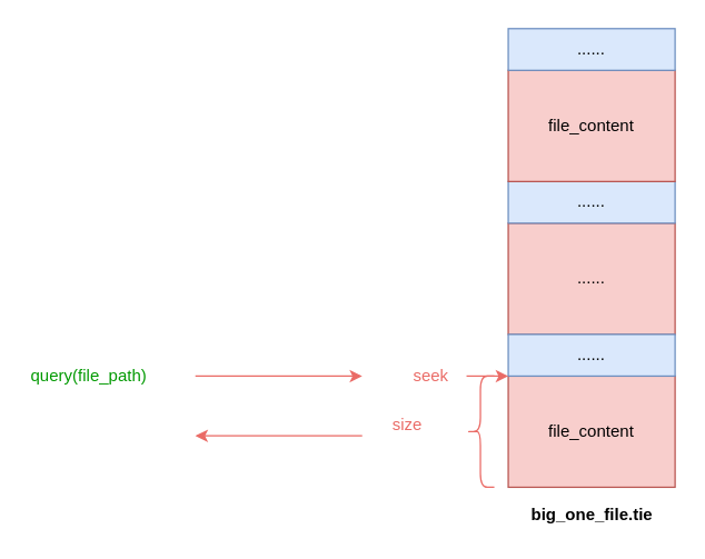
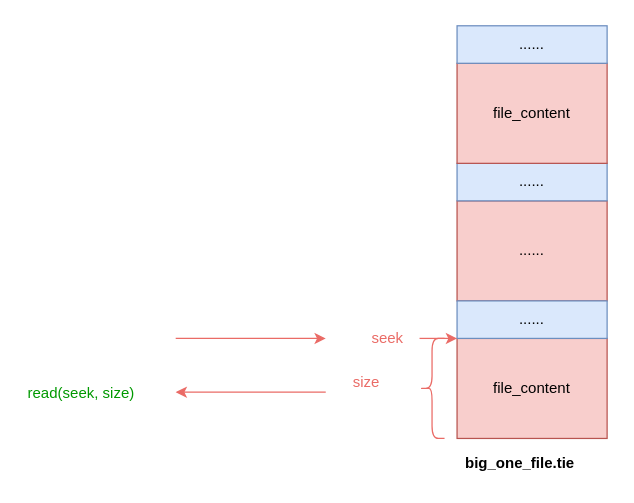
- <mxCell id="14" value="query(file_path)" style="text;html=1;align=left;verticalAlign=middle;resizable=0;points=[];autosize=1;strokeColor=none;fillColor=none;fontSize=12;fontColor=#009900;" parent="1" vertex="1"><mxGeometry x="20" y="260" width="100" height="20" as="geometry" /></mxCell>
+ <mxCell id="16" value="read(seek, size)" style="text;html=1;align=left;verticalAlign=middle;resizable=0;points=[];autosize=1;strokeColor=none;fillColor=none;fontSize=12;fontColor=#009900;" parent="1" vertex="1"><mxGeometry x="20" y="304" width="100" height="20" as="geometry" /></mxCell>
- <mxCell id="12" value="big_one_file.tie" style="text;html=1;align=center;verticalAlign=middle;resizable=0;points=[];autosize=1;strokeColor=none;fillColor=none;fontSize=12;fontColor=#000000;fontStyle=1" parent="1" vertex="1"><mxGeometry x="375" y="360" width="100" height="20" as="geometry" /></mxCell>
+ <mxCell id="12" value="big_one_file.tie" style="text;html=1;align=center;verticalAlign=middle;resizable=0;points=[];autosize=1;strokeColor=none;fillColor=none;fontSize=12;fontColor=#000000;fontStyle=1" parent="1" vertex="1"><mxGeometry x="365" y="360" width="100" height="20" as="geometry" /></mxCell>
